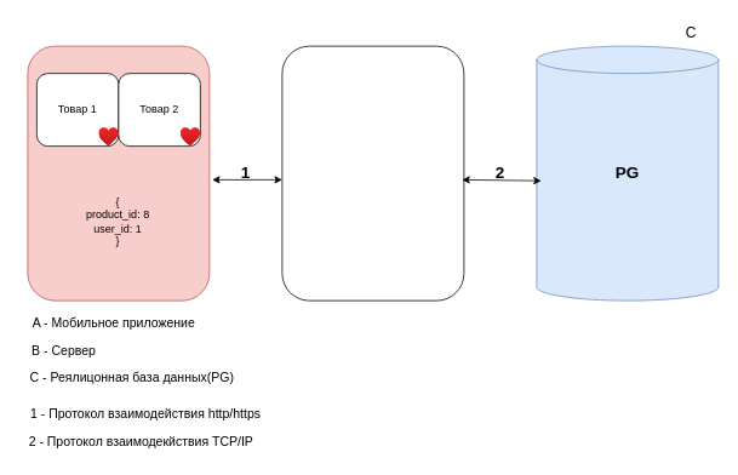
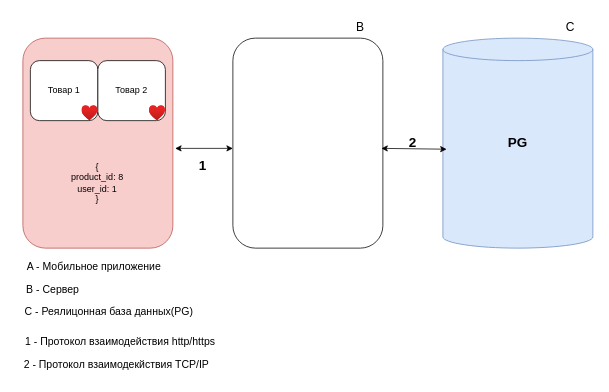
+ <mxCell id="10" value="&lt;font style=&quot;font-size: 16px;&quot;&gt;B&lt;/font&gt;" style="text;html=1;align=center;verticalAlign=middle;whiteSpace=wrap;rounded=0;" parent="1" vertex="1"><mxGeometry x="450" y="20" width="60" height="30" as="geometry" /></mxCell>
- <mxCell id="7" value="&lt;font style=&quot;font-size: 18px;&quot;&gt;&lt;b&gt;1&lt;/b&gt;&lt;/font&gt;" style="text;html=1;align=center;verticalAlign=middle;whiteSpace=wrap;rounded=0;" parent="1" vertex="1"><mxGeometry x="240" y="175" width="60" height="30" as="geometry" /></mxCell>
+ <mxCell id="7" value="&lt;font style=&quot;font-size: 18px;&quot;&gt;&lt;b&gt;1&lt;/b&gt;&lt;/font&gt;" style="text;html=1;align=center;verticalAlign=middle;whiteSpace=wrap;rounded=0;" parent="1" vertex="1"><mxGeometry x="240" y="205" width="60" height="30" as="geometry" /></mxCell>
